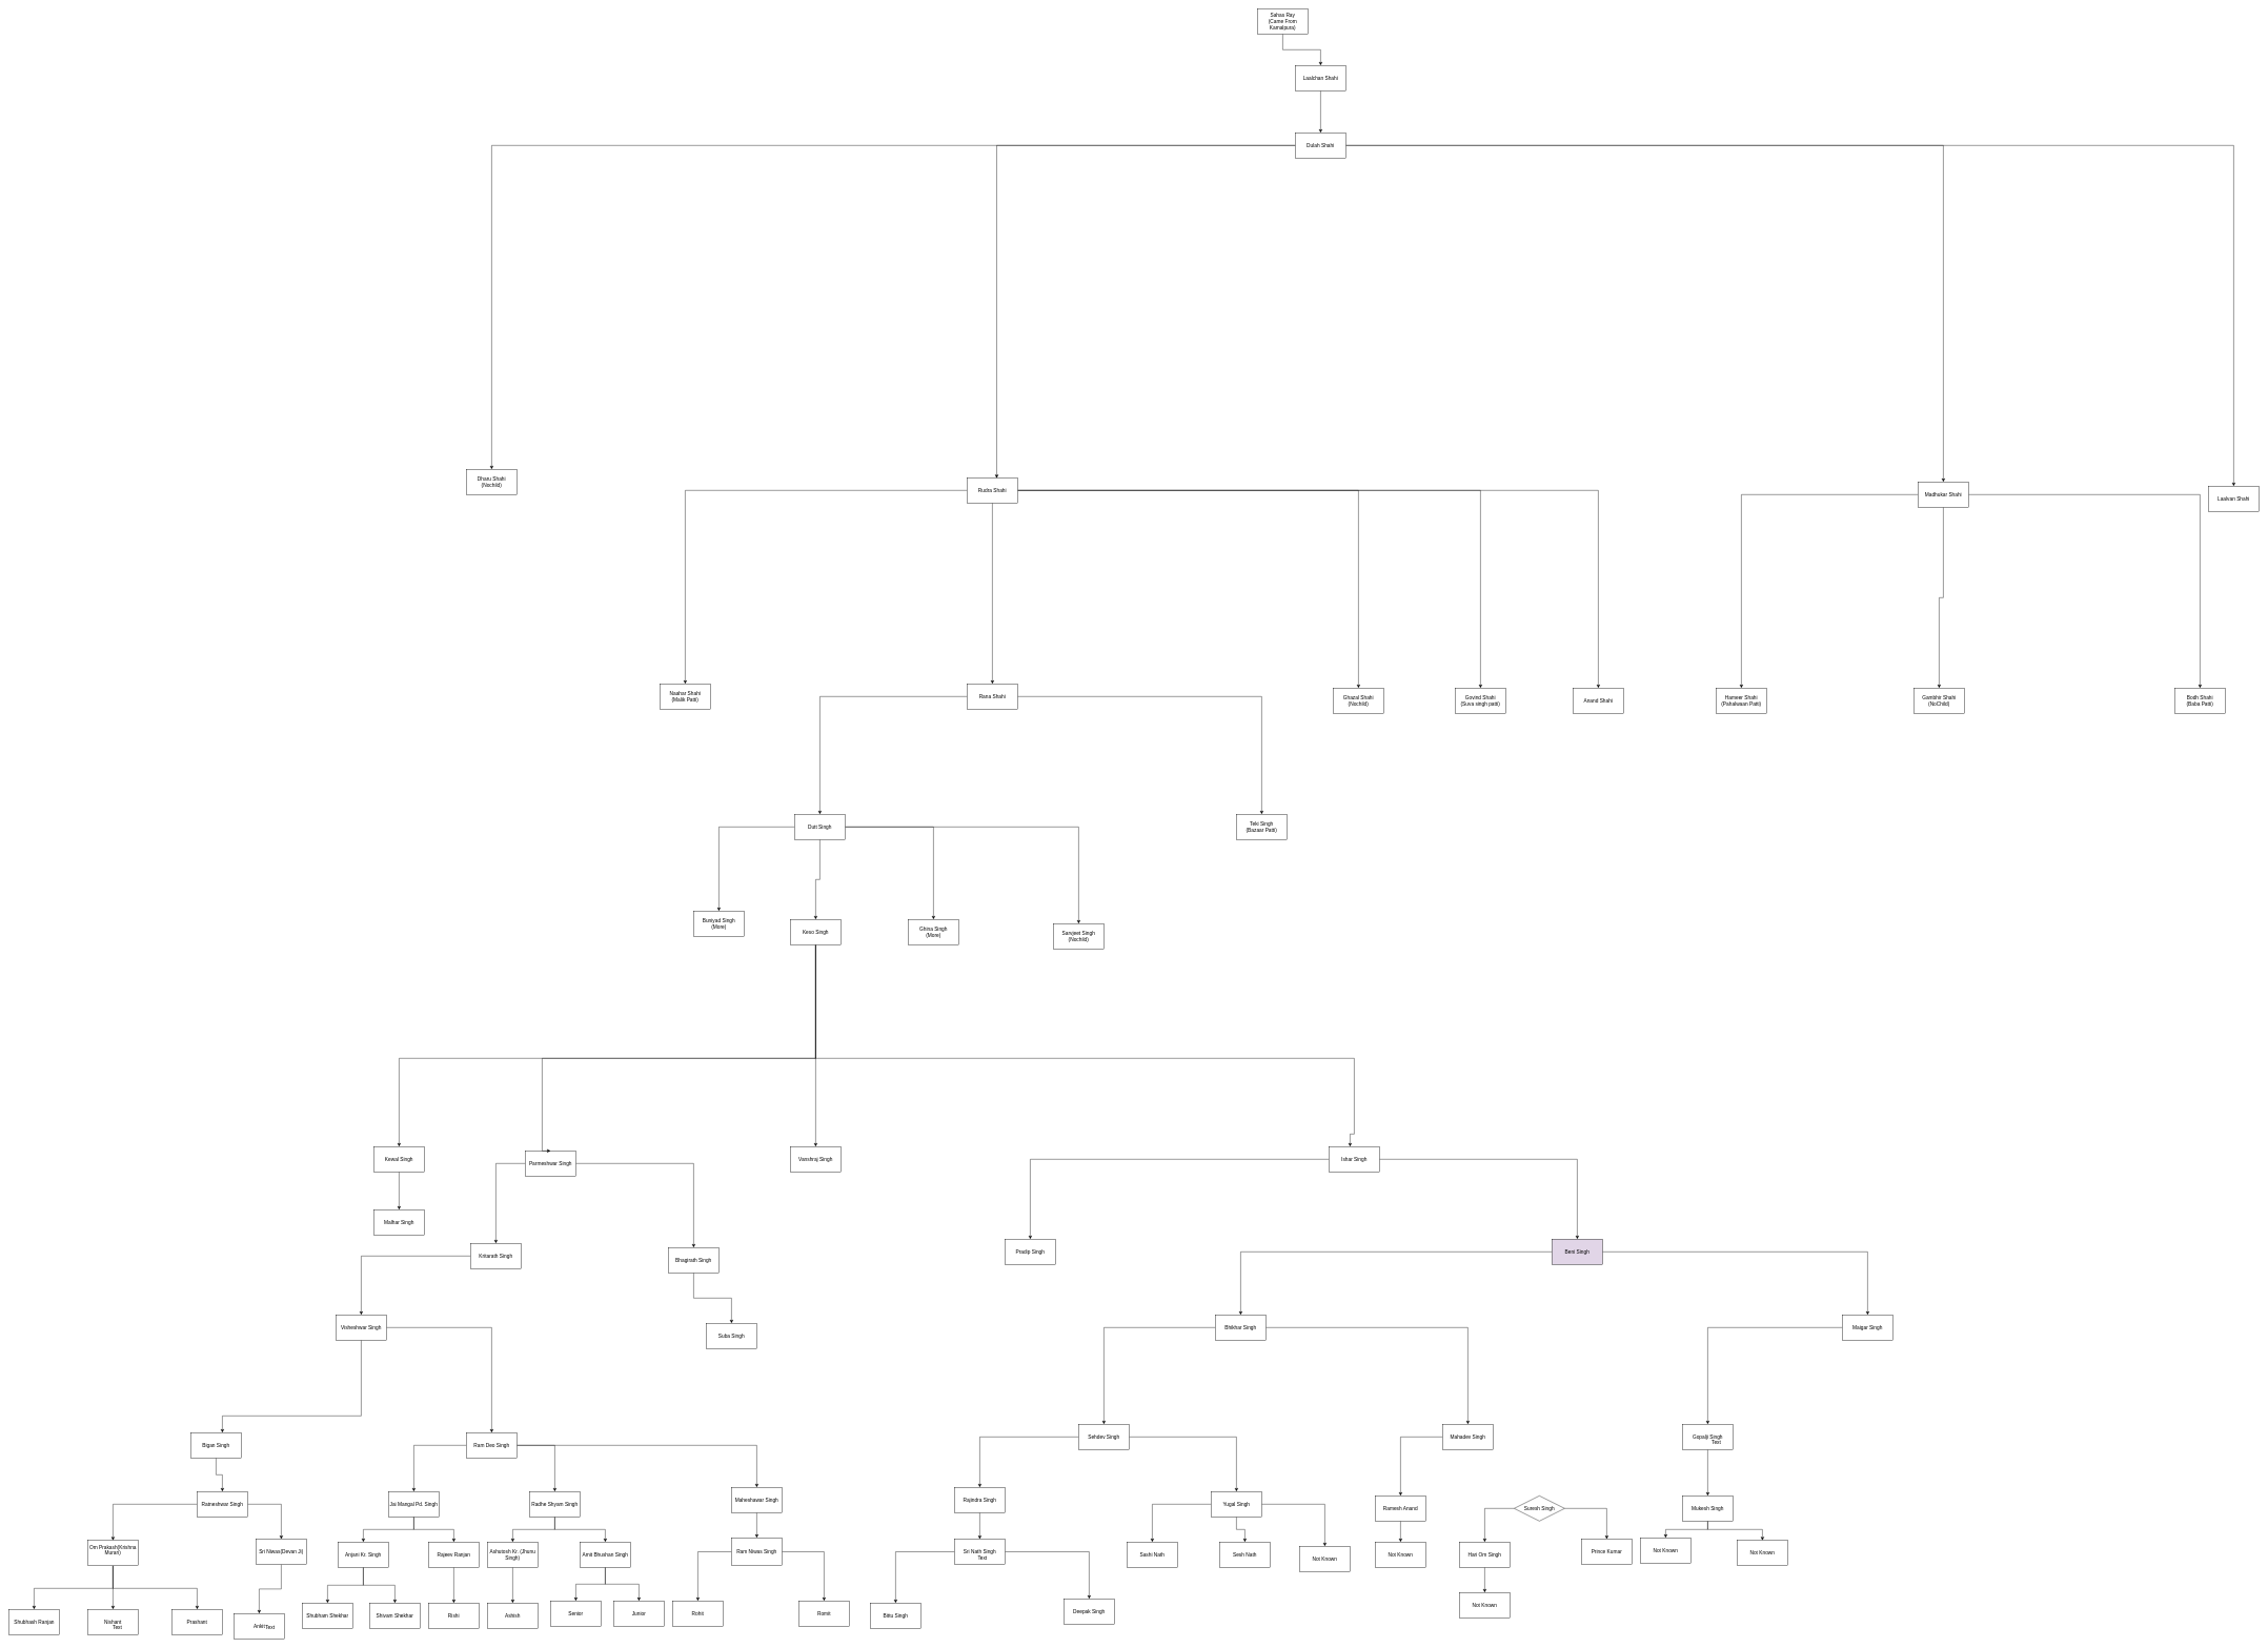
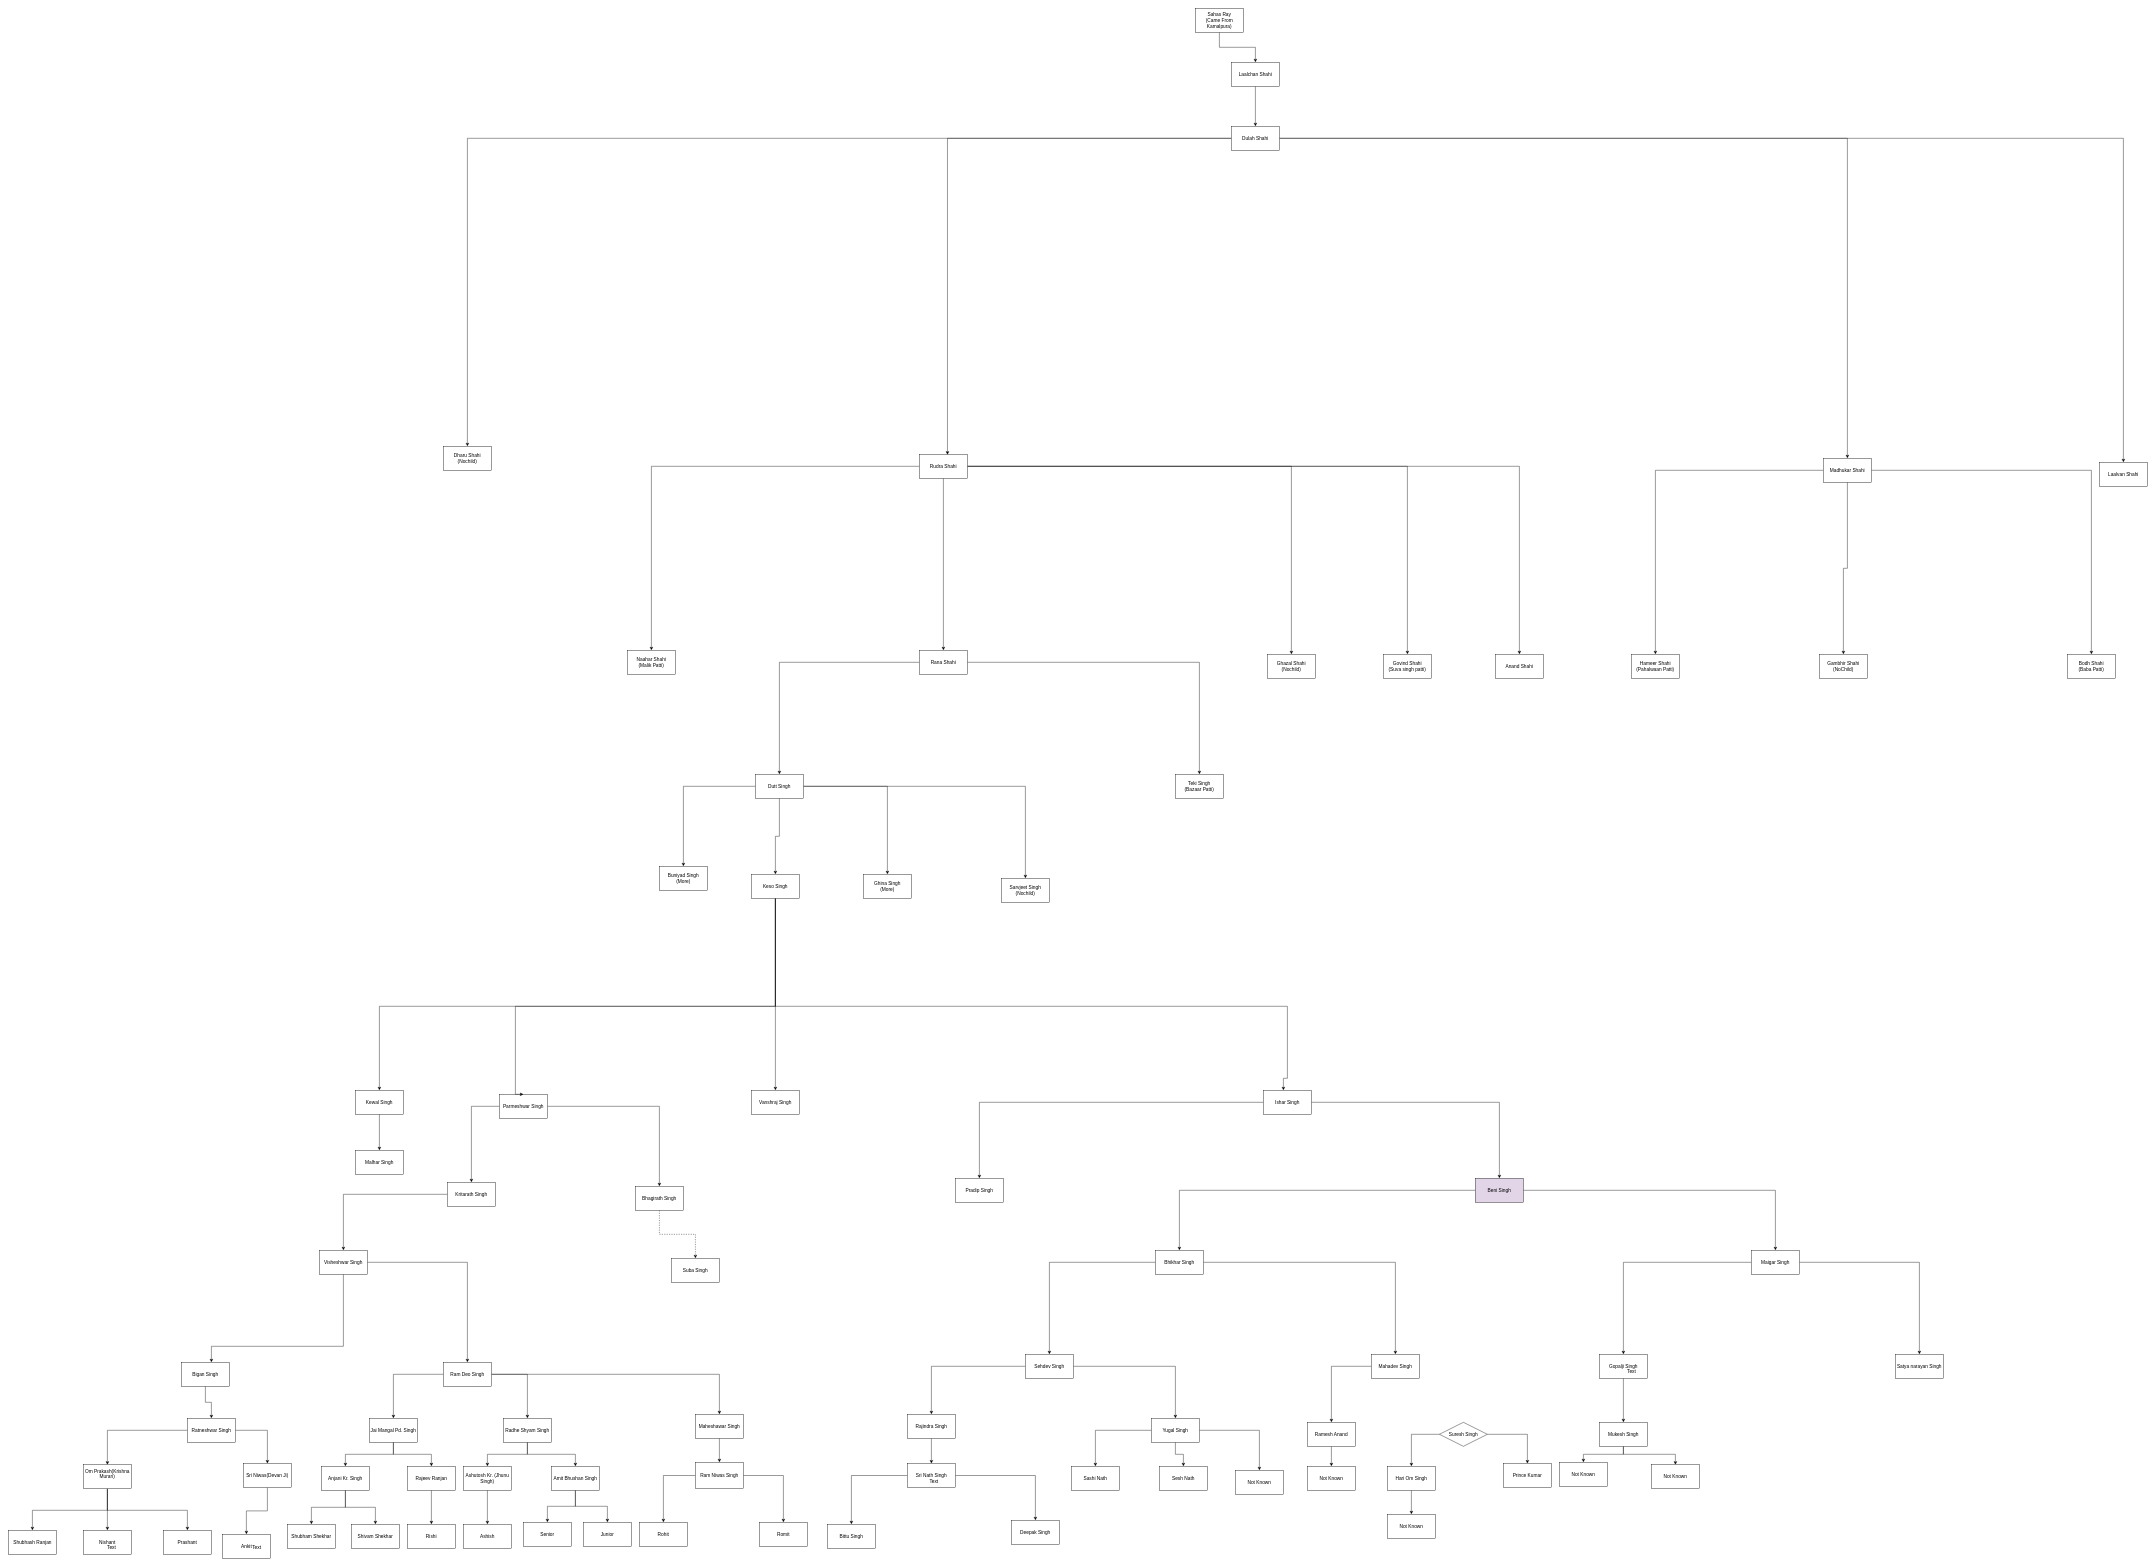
- <mxCell id="60" style="edgeStyle=orthogonalEdgeStyle;rounded=0;orthogonalLoop=1;jettySize=auto;html=1;" edge="1" parent="1" source="61" target="62"><mxGeometry relative="1" as="geometry"><mxPoint x="2608" y="3315" as="targetPoint" /></mxGeometry></mxCell>
+ <mxCell id="60" style="edgeStyle=orthogonalEdgeStyle;rounded=0;orthogonalLoop=1;jettySize=auto;html=1;dashed=1;" edge="1" parent="1" source="61" target="62"><mxGeometry relative="1" as="geometry"><mxPoint x="2608" y="3315" as="targetPoint" /></mxGeometry></mxCell>
+ <mxCell id="82" style="edgeStyle=orthogonalEdgeStyle;rounded=0;orthogonalLoop=1;jettySize=auto;html=1;" edge="1" parent="1" source="83" target="118"><mxGeometry relative="1" as="geometry"><mxPoint x="4718" y="3245" as="targetPoint" /></mxGeometry></mxCell>
+ <mxCell id="118" value="Satya narayan Singh" style="rounded=0;whiteSpace=wrap;html=1;" vertex="1" parent="1"><mxGeometry x="4738" y="3385" width="120" height="60" as="geometry" /></mxCell>
